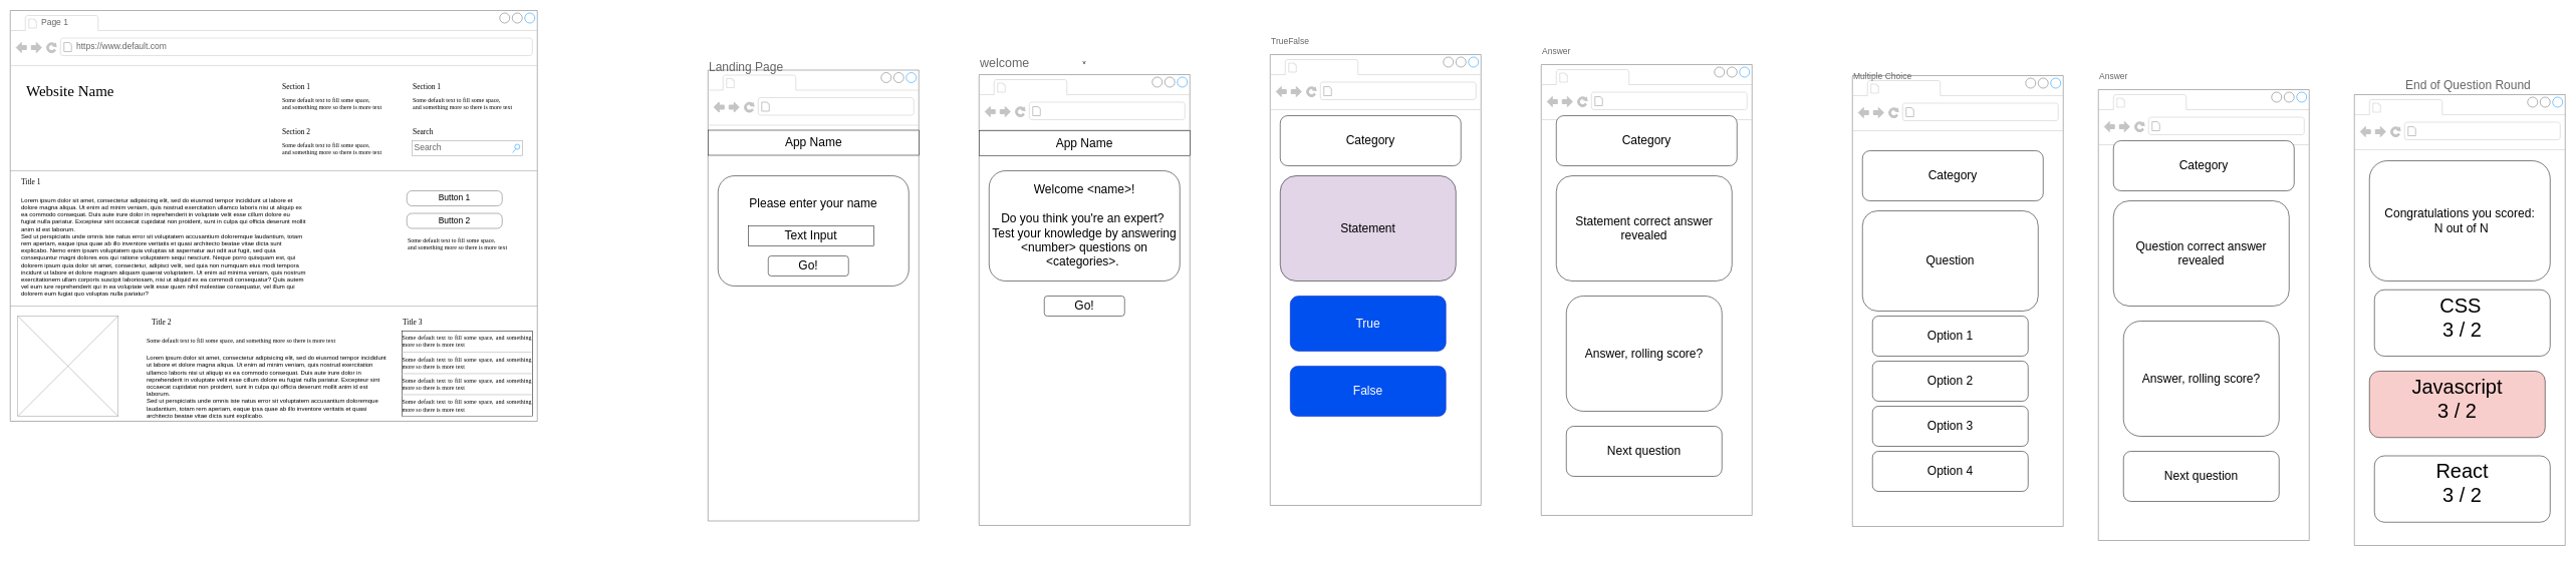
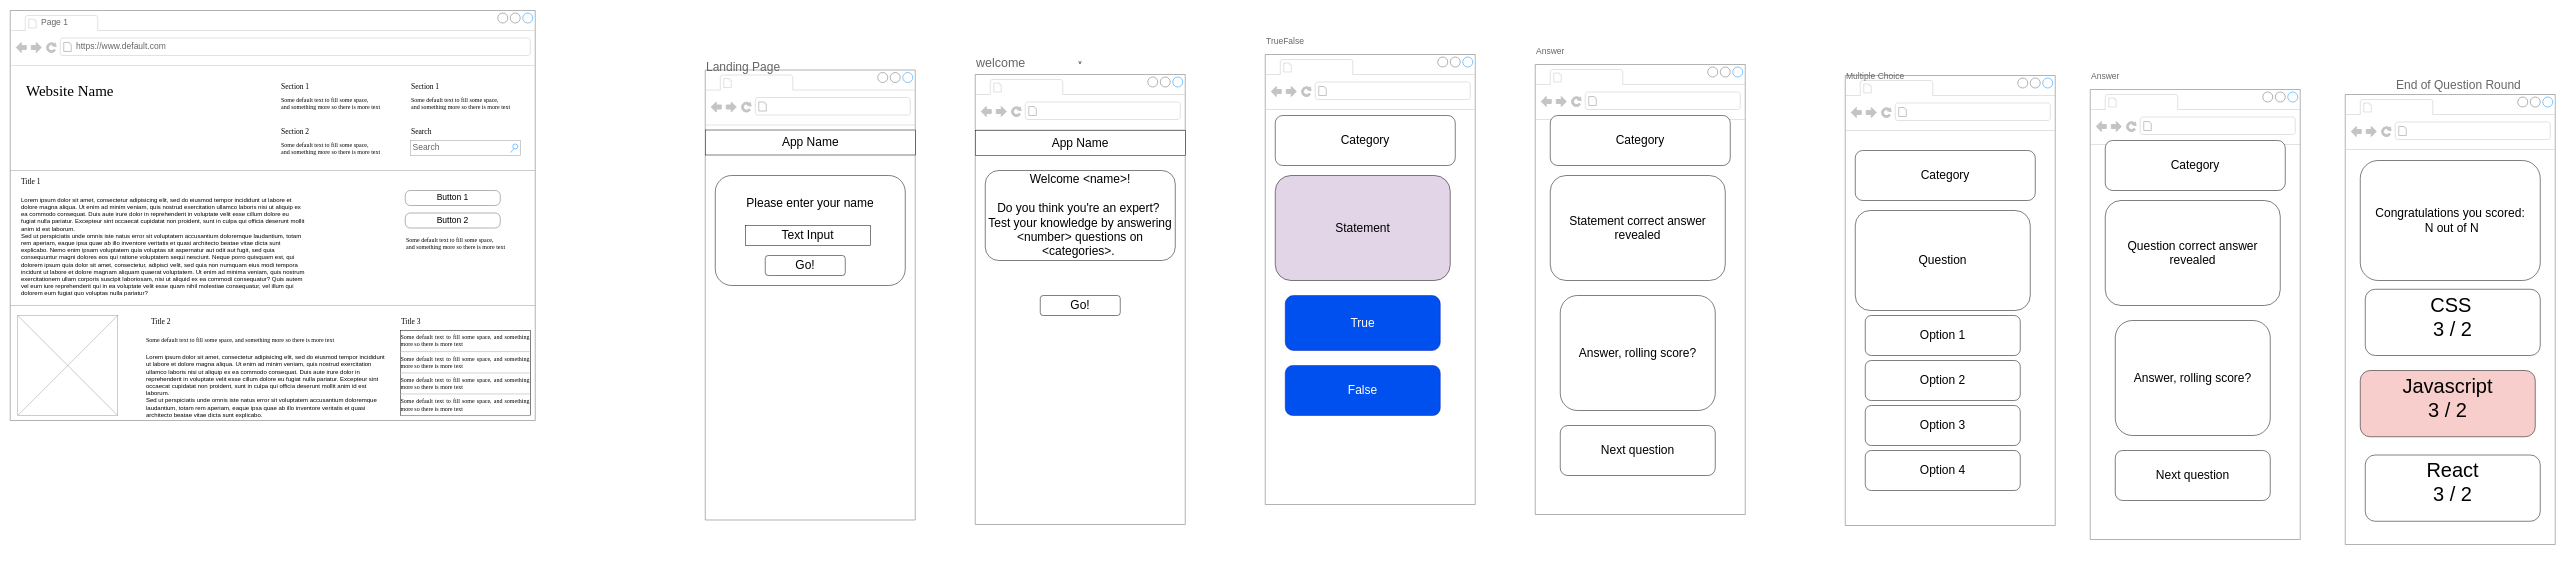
- <mxCell id="39" value="Welcome &amp;lt;name&amp;gt;!&lt;br&gt;&lt;br&gt;Do you think you're an expert?&amp;nbsp; Test your knowledge by answering &amp;lt;number&amp;gt; questions on &amp;lt;categories&amp;gt;.&amp;nbsp;" style="rounded=1;whiteSpace=wrap;html=1;fontSize=24;" vertex="1" parent="36"><mxGeometry x="20" y="230" width="380" height="220" as="geometry" /></mxCell>
+ <mxCell id="39" value="Welcome &amp;lt;name&amp;gt;!&lt;br&gt;&lt;br&gt;Do you think you're an expert?&amp;nbsp; Test your knowledge by answering &amp;lt;number&amp;gt; questions on &amp;lt;categories&amp;gt;.&amp;nbsp;" style="rounded=1;whiteSpace=wrap;html=1;fontSize=24;" vertex="1" parent="36"><mxGeometry x="20" y="230" width="380" height="180" as="geometry" /></mxCell>
